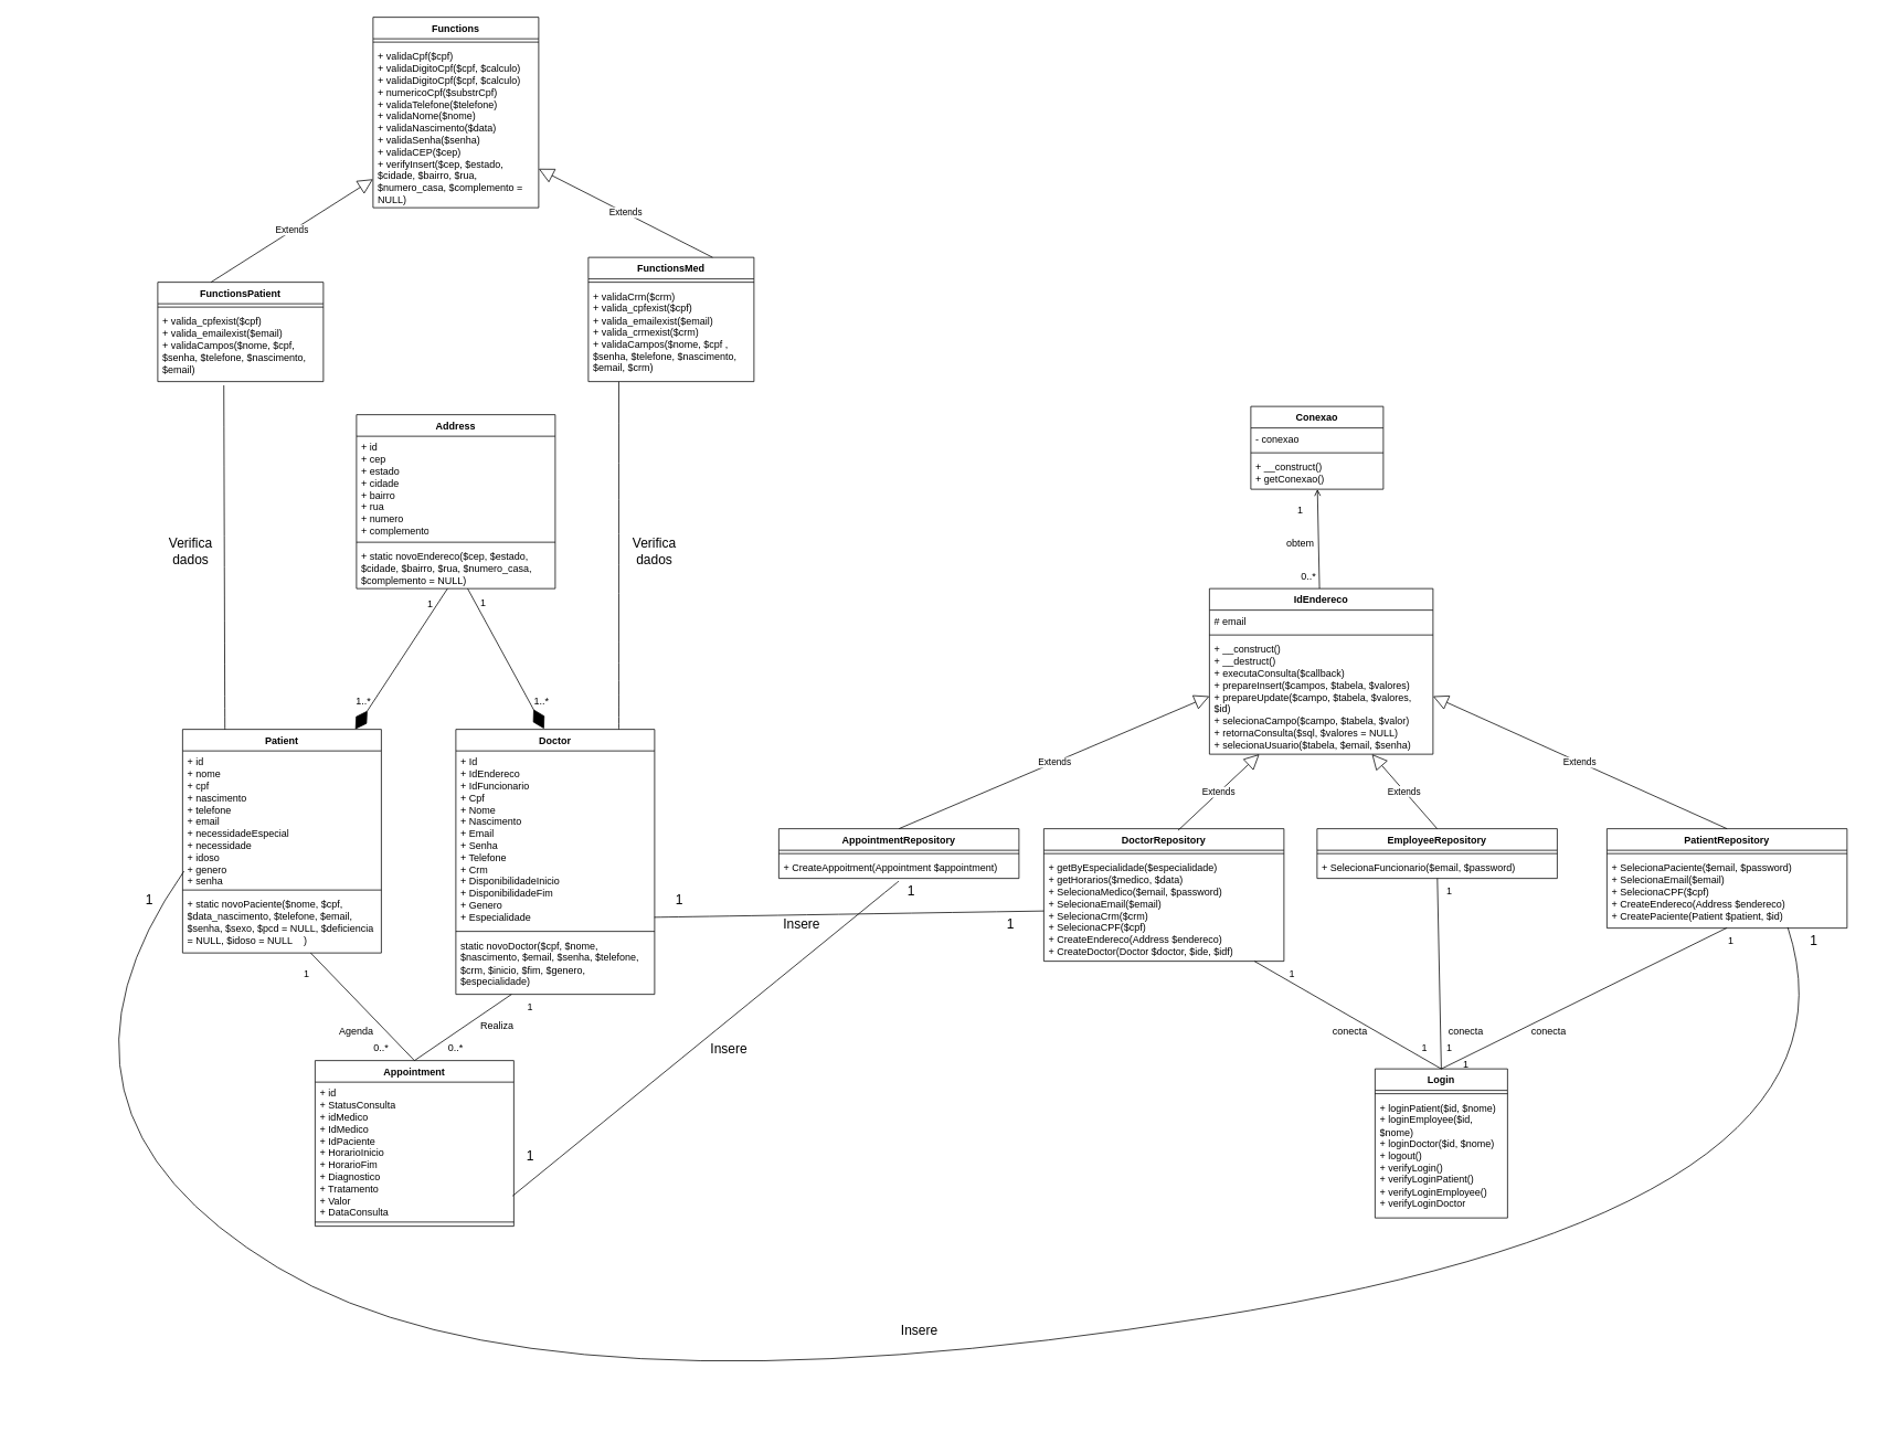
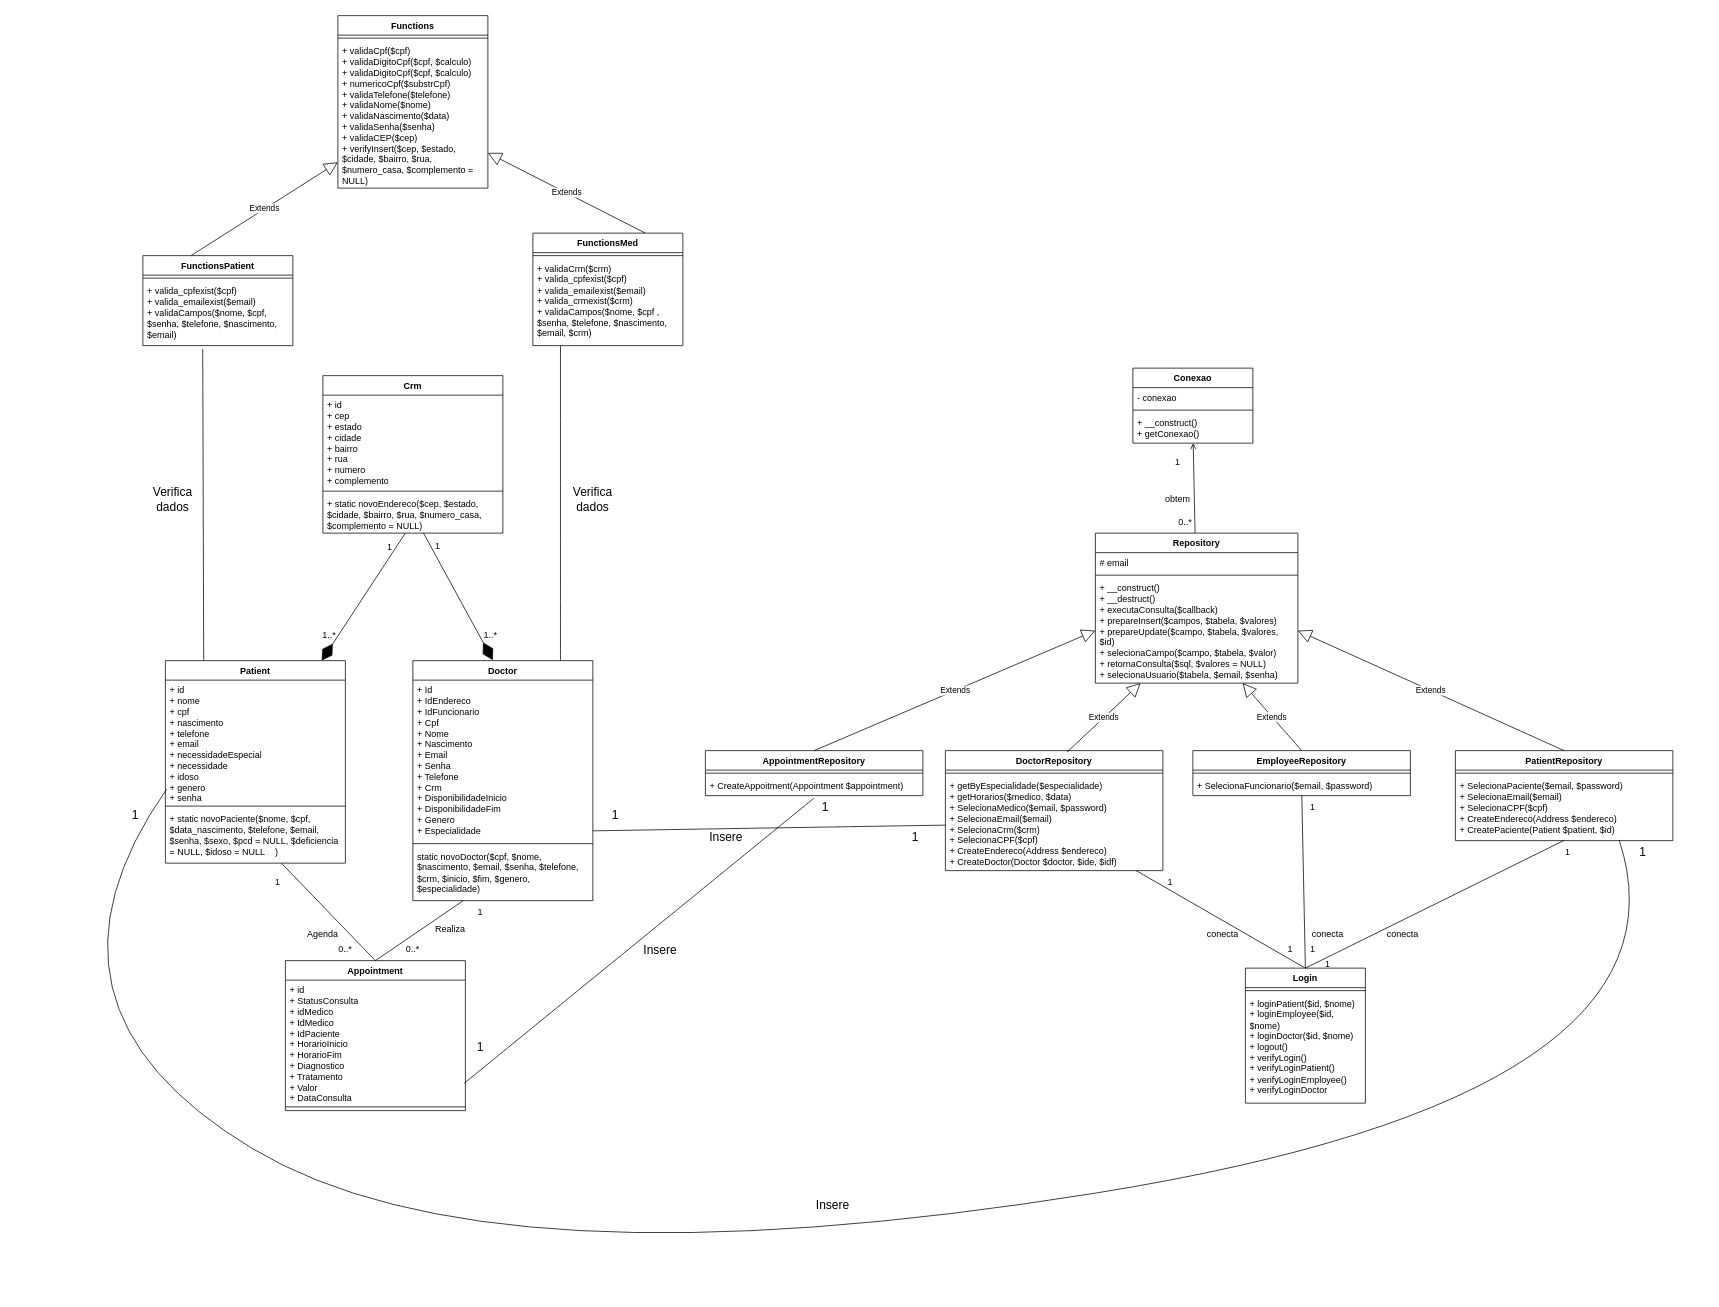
- <mxCell id="23" value="Address&lt;div&gt;&lt;br&gt;&lt;/div&gt;" style="swimlane;fontStyle=1;align=center;verticalAlign=top;childLayout=stackLayout;horizontal=1;startSize=26;horizontalStack=0;resizeParent=1;resizeParentMax=0;resizeLast=0;collapsible=1;marginBottom=0;whiteSpace=wrap;html=1;" parent="1" vertex="1"><mxGeometry x="430" y="500" width="240" height="210" as="geometry" /></mxCell>
+ <mxCell id="23" value="Crm&lt;div&gt;&lt;br&gt;&lt;/div&gt;" style="swimlane;fontStyle=1;align=center;verticalAlign=top;childLayout=stackLayout;horizontal=1;startSize=26;horizontalStack=0;resizeParent=1;resizeParentMax=0;resizeLast=0;collapsible=1;marginBottom=0;whiteSpace=wrap;html=1;" parent="1" vertex="1"><mxGeometry x="430" y="500" width="240" height="210" as="geometry" /></mxCell>
- <mxCell id="70" value="obtem" style="text;html=1;align=center;verticalAlign=middle;whiteSpace=wrap;rounded=0;" parent="1" vertex="1"><mxGeometry x="1540" y="640" width="60" height="30" as="geometry" /></mxCell>
+ <mxCell id="70" value="obtem" style="text;html=1;align=center;verticalAlign=middle;whiteSpace=wrap;rounded=0;" parent="1" vertex="1"><mxGeometry x="1540" y="650" width="60" height="30" as="geometry" /></mxCell>
- <mxCell id="3" value="IdEndereco&lt;div&gt;&lt;br&gt;&lt;/div&gt;" style="swimlane;fontStyle=1;align=center;verticalAlign=top;childLayout=stackLayout;horizontal=1;startSize=26;horizontalStack=0;resizeParent=1;resizeParentMax=0;resizeLast=0;collapsible=1;marginBottom=0;whiteSpace=wrap;html=1;" parent="1" vertex="1"><mxGeometry x="1460" y="710" width="270" height="200" as="geometry" /></mxCell>
+ <mxCell id="3" value="Repository&lt;div&gt;&lt;br&gt;&lt;/div&gt;" style="swimlane;fontStyle=1;align=center;verticalAlign=top;childLayout=stackLayout;horizontal=1;startSize=26;horizontalStack=0;resizeParent=1;resizeParentMax=0;resizeLast=0;collapsible=1;marginBottom=0;whiteSpace=wrap;html=1;" parent="1" vertex="1"><mxGeometry x="1460" y="710" width="270" height="200" as="geometry" /></mxCell>
